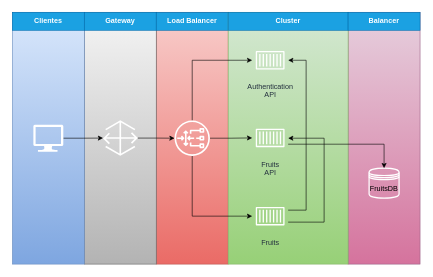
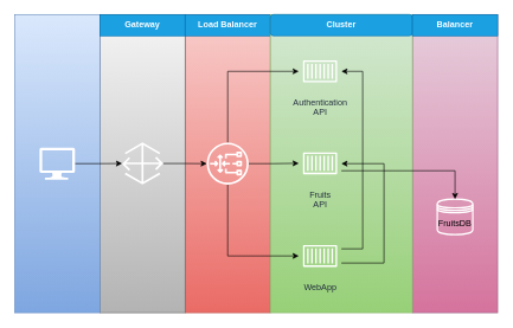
- <mxCell id="8" value="Clientes" style="rounded=0;whiteSpace=wrap;html=1;fillColor=#1ba1e2;strokeColor=#006EAF;fontColor=#ffffff;fontStyle=1" vertex="1" parent="1"><mxGeometry y="20" width="120" height="30" as="geometry" x="20" /></mxCell>
- <mxCell id="18" value="Cluster" style="rounded=0;whiteSpace=wrap;html=1;fillColor=#1ba1e2;strokeColor=#006EAF;fontColor=#ffffff;fontStyle=1" vertex="1" parent="1"><mxGeometry x="380" y="20" width="200" height="30" as="geometry" /></mxCell>
+ <mxCell id="18" value="Cluster" style="whiteSpace=wrap;html=1;fillColor=#1ba1e2;strokeColor=#006EAF;fontColor=#ffffff;fontStyle=1;rounded=1;" vertex="1" parent="1"><mxGeometry x="380" y="20" width="200" height="30" as="geometry" /></mxCell>
- <mxCell id="23" value="Fruits" style="outlineConnect=0;fontColor=#232F3E;gradientColor=none;dashed=0;verticalLabelPosition=bottom;verticalAlign=top;align=center;html=1;fontSize=12;fontStyle=0;aspect=fixed;shape=mxgraph.aws4.resourceIcon;resIcon=mxgraph.aws4.container_1;fillColor=none;strokeColor=#FFFFFF;" vertex="1" parent="1"><mxGeometry x="420" y="330" width="60" height="60" as="geometry" /></mxCell>
+ <mxCell id="23" value="WebApp" style="outlineConnect=0;fontColor=#232F3E;gradientColor=none;dashed=0;verticalLabelPosition=bottom;verticalAlign=top;align=center;html=1;fontSize=12;fontStyle=0;aspect=fixed;shape=mxgraph.aws4.resourceIcon;resIcon=mxgraph.aws4.container_1;fillColor=none;strokeColor=#FFFFFF;" vertex="1" parent="1"><mxGeometry x="420" y="330" width="60" height="60" as="geometry" /></mxCell>
